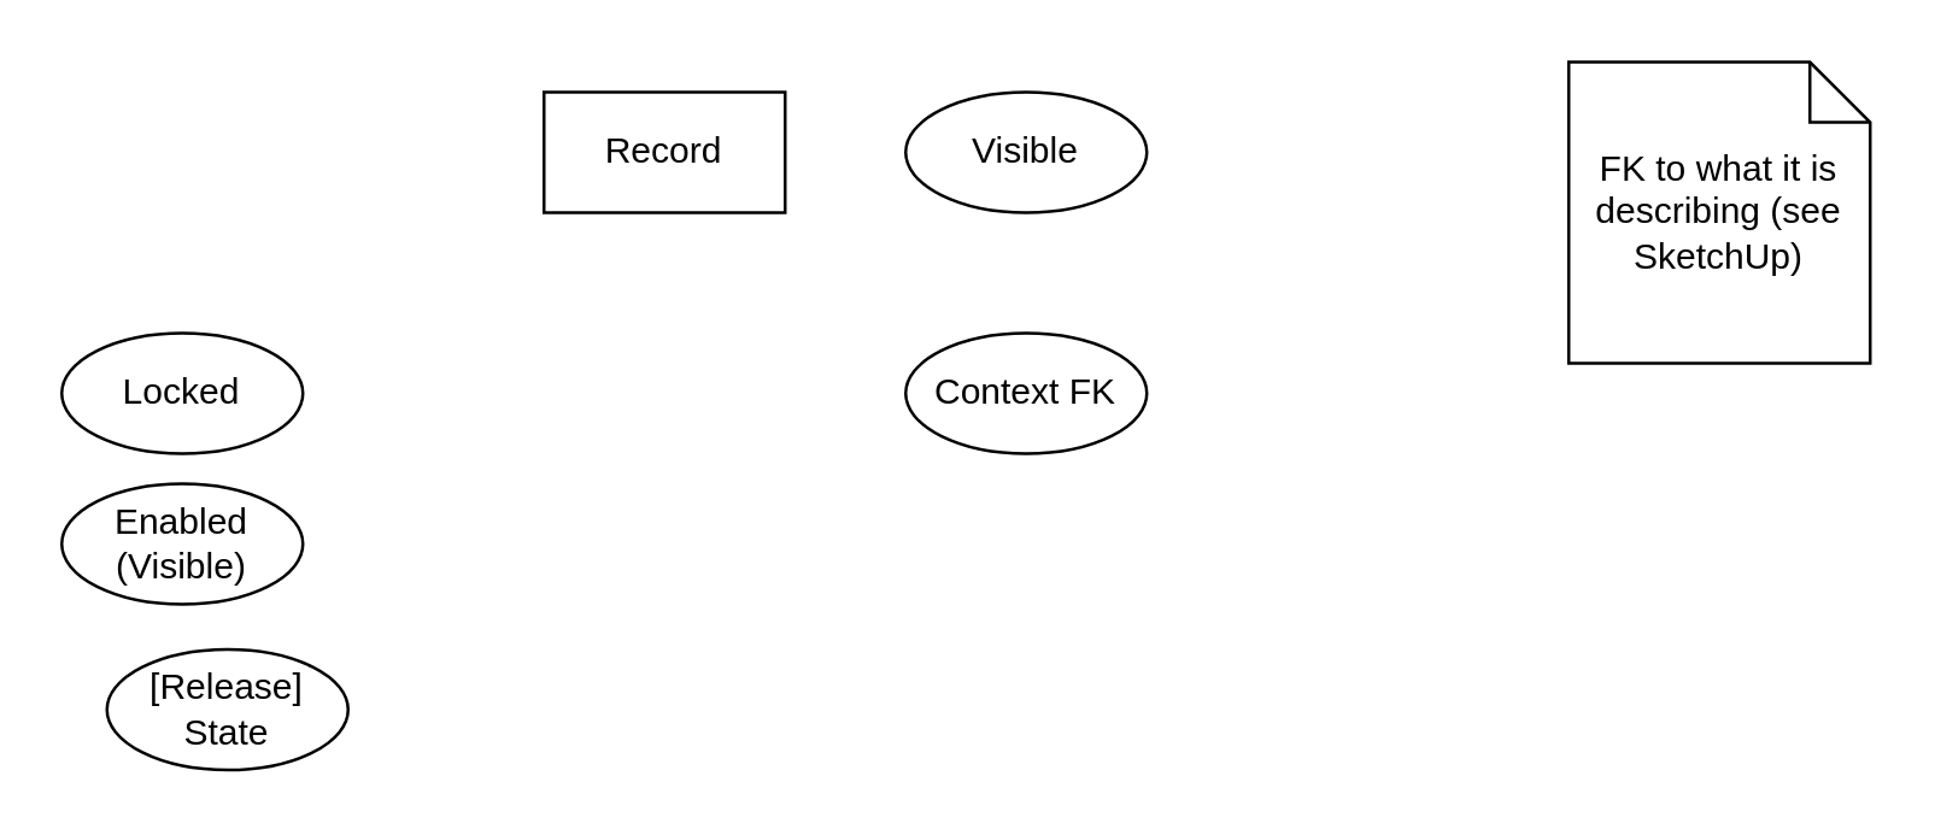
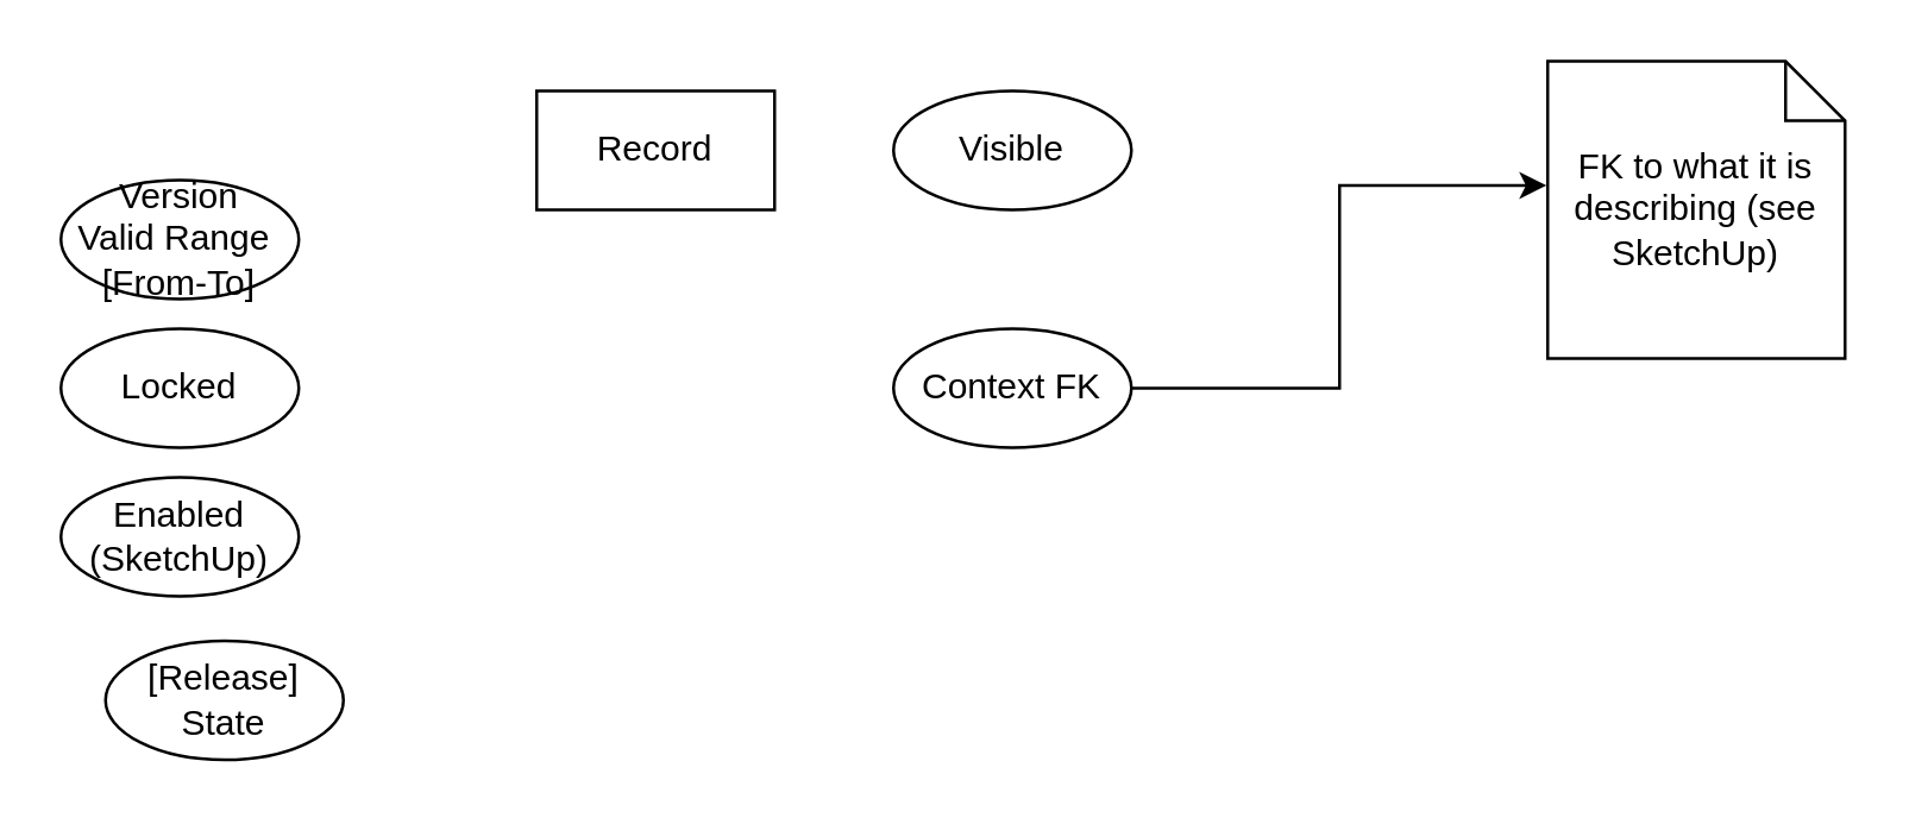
+ <mxCell id="5" value="Version &lt;br&gt;Valid Range&amp;nbsp;&lt;br&gt;[From-To]" style="ellipse;whiteSpace=wrap;html=1;" vertex="1" parent="1"><mxGeometry x="20" y="60" width="80" height="40" as="geometry" /></mxCell>
+ <mxCell id="6" style="edgeStyle=orthogonalEdgeStyle;rounded=0;orthogonalLoop=1;jettySize=auto;html=1;entryX=-0.004;entryY=0.418;entryDx=0;entryDy=0;entryPerimeter=0;" edge="1" parent="1" source="7" target="10"><mxGeometry relative="1" as="geometry" /></mxCell>
- <mxCell id="9" value="Enabled&lt;br&gt;(Visible)" style="ellipse;whiteSpace=wrap;html=1;" vertex="1" parent="1"><mxGeometry x="20" y="160" width="80" height="40" as="geometry" /></mxCell>
+ <mxCell id="9" value="Enabled&lt;br&gt;(SketchUp)" style="ellipse;whiteSpace=wrap;html=1;" vertex="1" parent="1"><mxGeometry x="20" y="160" width="80" height="40" as="geometry" /></mxCell>
